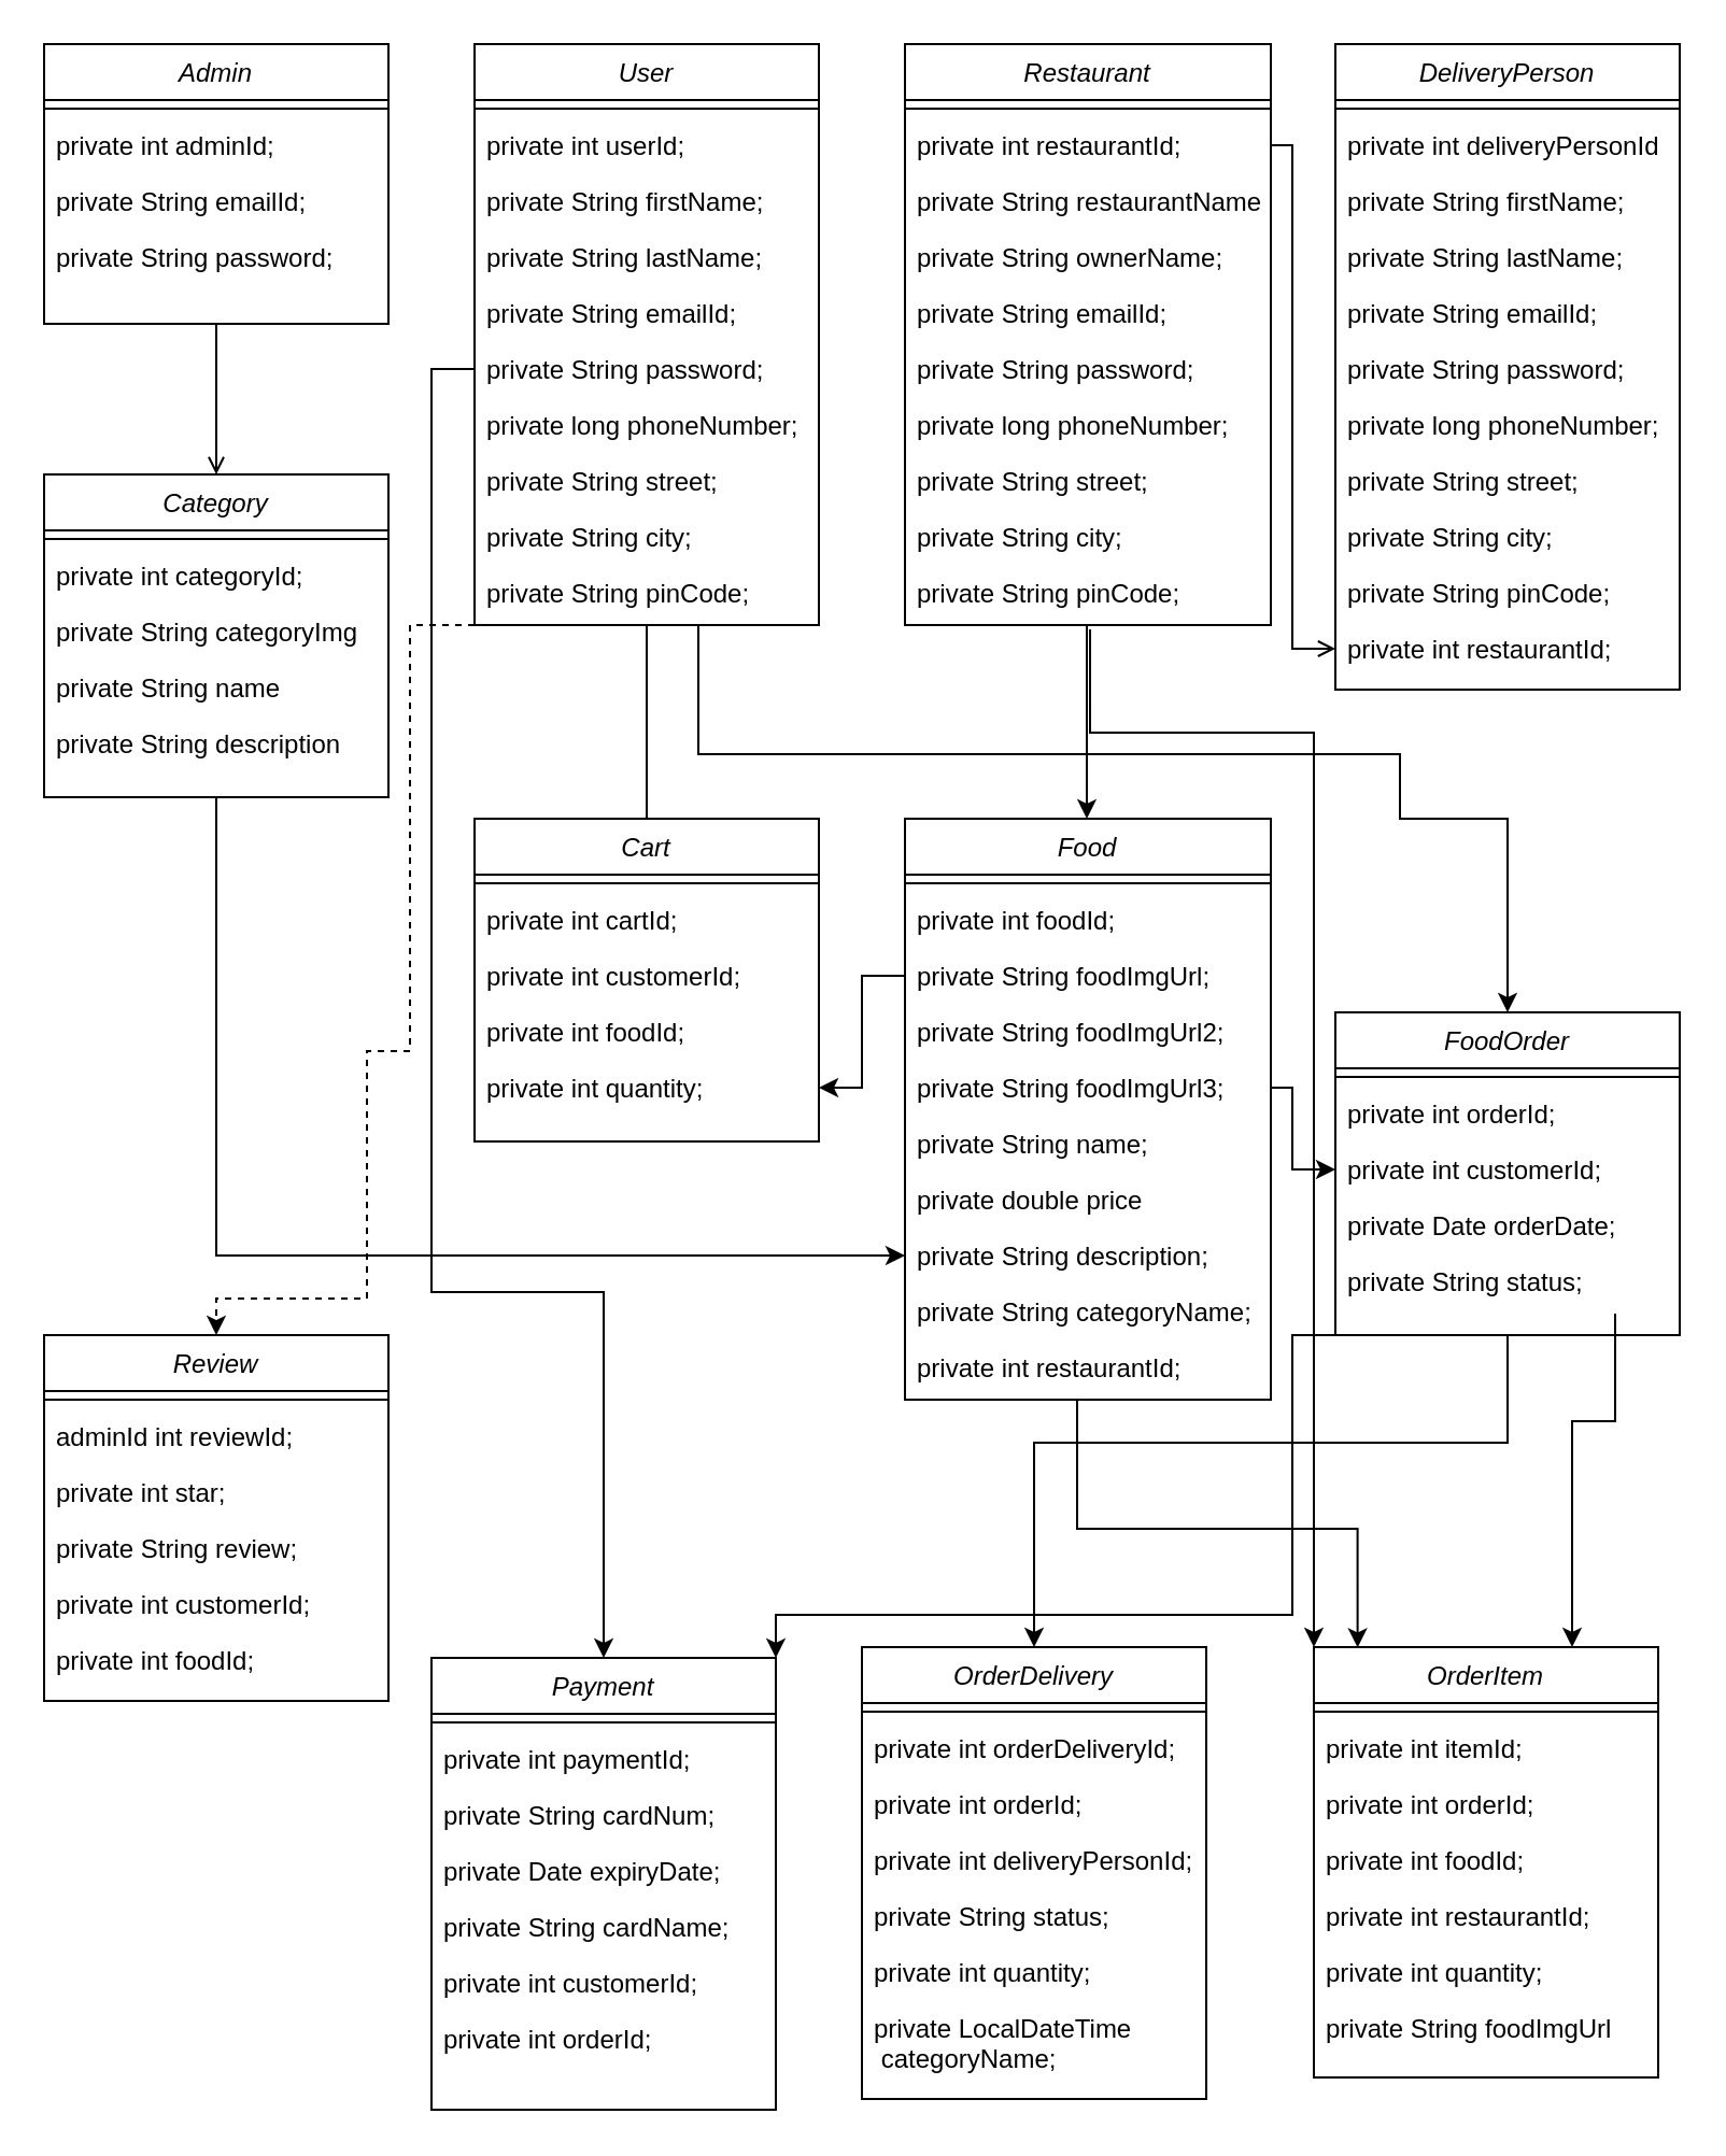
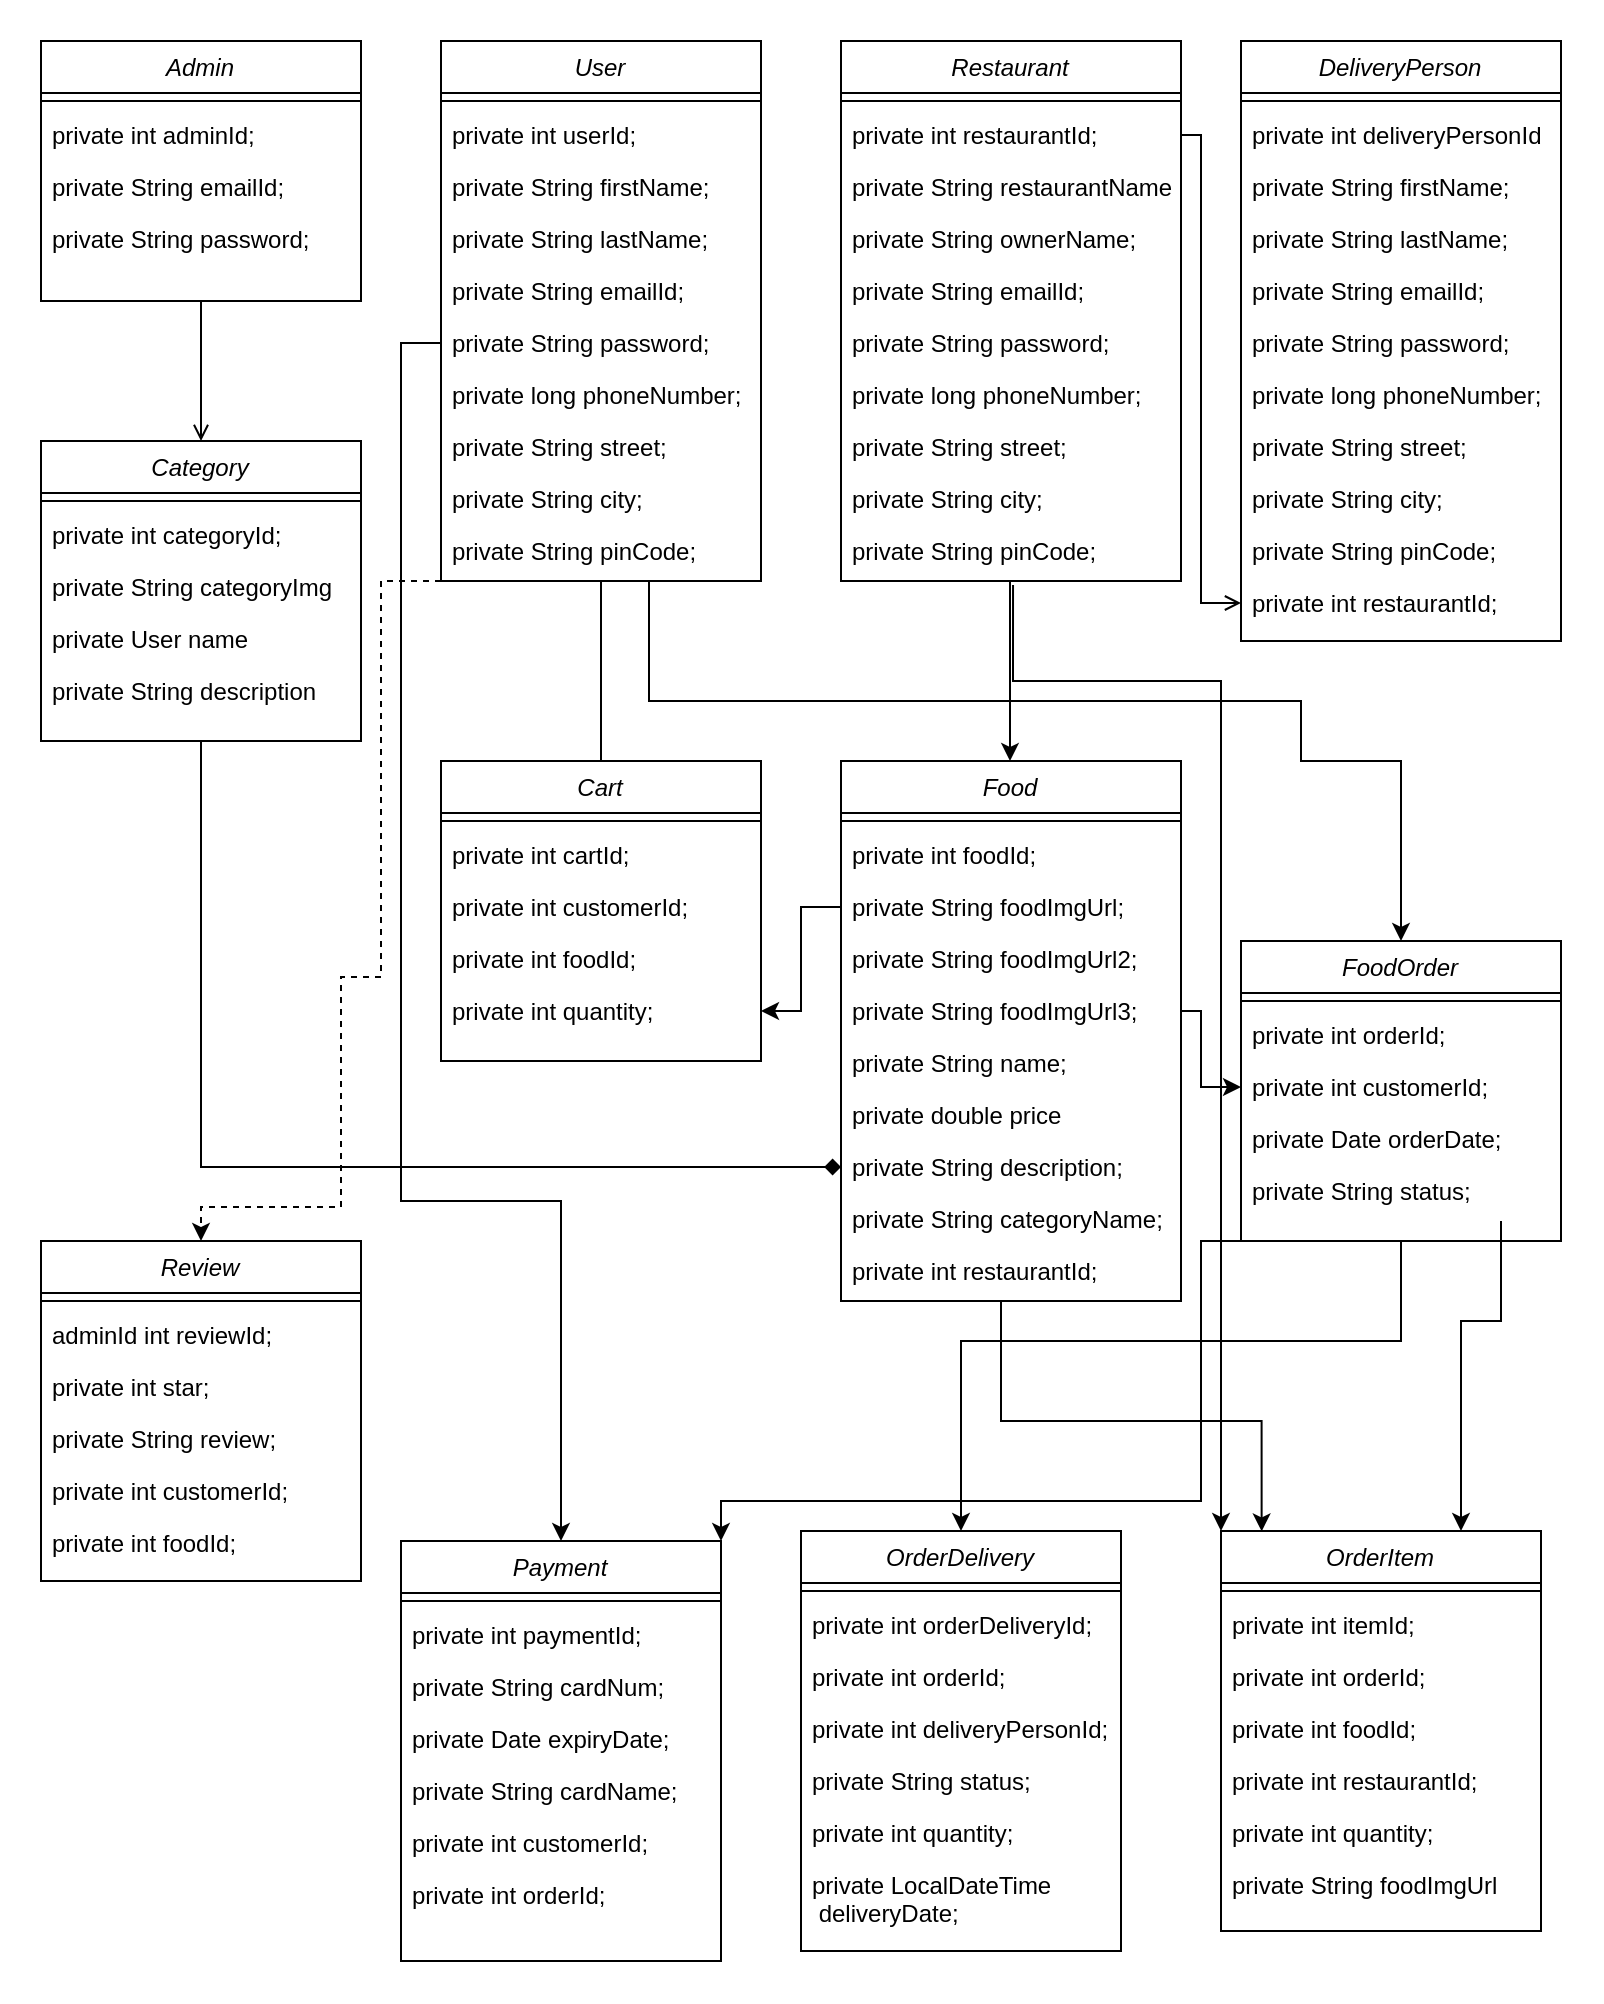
- <mxCell id="50" value="private String name" style="text;align=left;verticalAlign=top;spacingLeft=4;spacingRight=4;overflow=hidden;rotatable=0;points=[[0,0.5],[1,0.5]];portConstraint=eastwest;" vertex="1" parent="44"><mxGeometry y="86" width="160" height="26" as="geometry" /></mxCell>
+ <mxCell id="50" value="private User name" style="text;align=left;verticalAlign=top;spacingLeft=4;spacingRight=4;overflow=hidden;rotatable=0;points=[[0,0.5],[1,0.5]];portConstraint=eastwest;" vertex="1" parent="44"><mxGeometry y="86" width="160" height="26" as="geometry" /></mxCell>
- <mxCell id="92" value="" style="edgeStyle=orthogonalEdgeStyle;rounded=0;orthogonalLoop=1;jettySize=auto;html=1;exitX=0.5;exitY=1;exitDx=0;exitDy=0;entryX=0;entryY=0.5;entryDx=0;entryDy=0;" edge="1" parent="1" source="44" target="66"><mxGeometry relative="1" as="geometry"><mxPoint x="80" y="370" as="sourcePoint" /><mxPoint x="160" y="600" as="targetPoint" /><Array as="points"><mxPoint x="100" y="583" /></Array></mxGeometry></mxCell>
+ <mxCell id="92" value="" style="edgeStyle=orthogonalEdgeStyle;rounded=0;orthogonalLoop=1;jettySize=auto;html=1;exitX=0.5;exitY=1;exitDx=0;exitDy=0;entryX=0;entryY=0.5;entryDx=0;entryDy=0;endArrow=diamond;" edge="1" parent="1" source="44" target="66"><mxGeometry relative="1" as="geometry"><mxPoint x="80" y="370" as="sourcePoint" /><mxPoint x="160" y="600" as="targetPoint" /><Array as="points"><mxPoint x="100" y="583" /></Array></mxGeometry></mxCell>
- <mxCell id="90" value="private LocalDateTime&#10; categoryName;" style="text;align=left;verticalAlign=top;spacingLeft=4;spacingRight=4;overflow=hidden;rotatable=0;points=[[0,0.5],[1,0.5]];portConstraint=eastwest;" vertex="1" parent="83"><mxGeometry y="164" width="160" height="46" as="geometry" /></mxCell>
+ <mxCell id="90" value="private LocalDateTime&#10; deliveryDate;" style="text;align=left;verticalAlign=top;spacingLeft=4;spacingRight=4;overflow=hidden;rotatable=0;points=[[0,0.5],[1,0.5]];portConstraint=eastwest;" vertex="1" parent="83"><mxGeometry y="164" width="160" height="46" as="geometry" /></mxCell>
